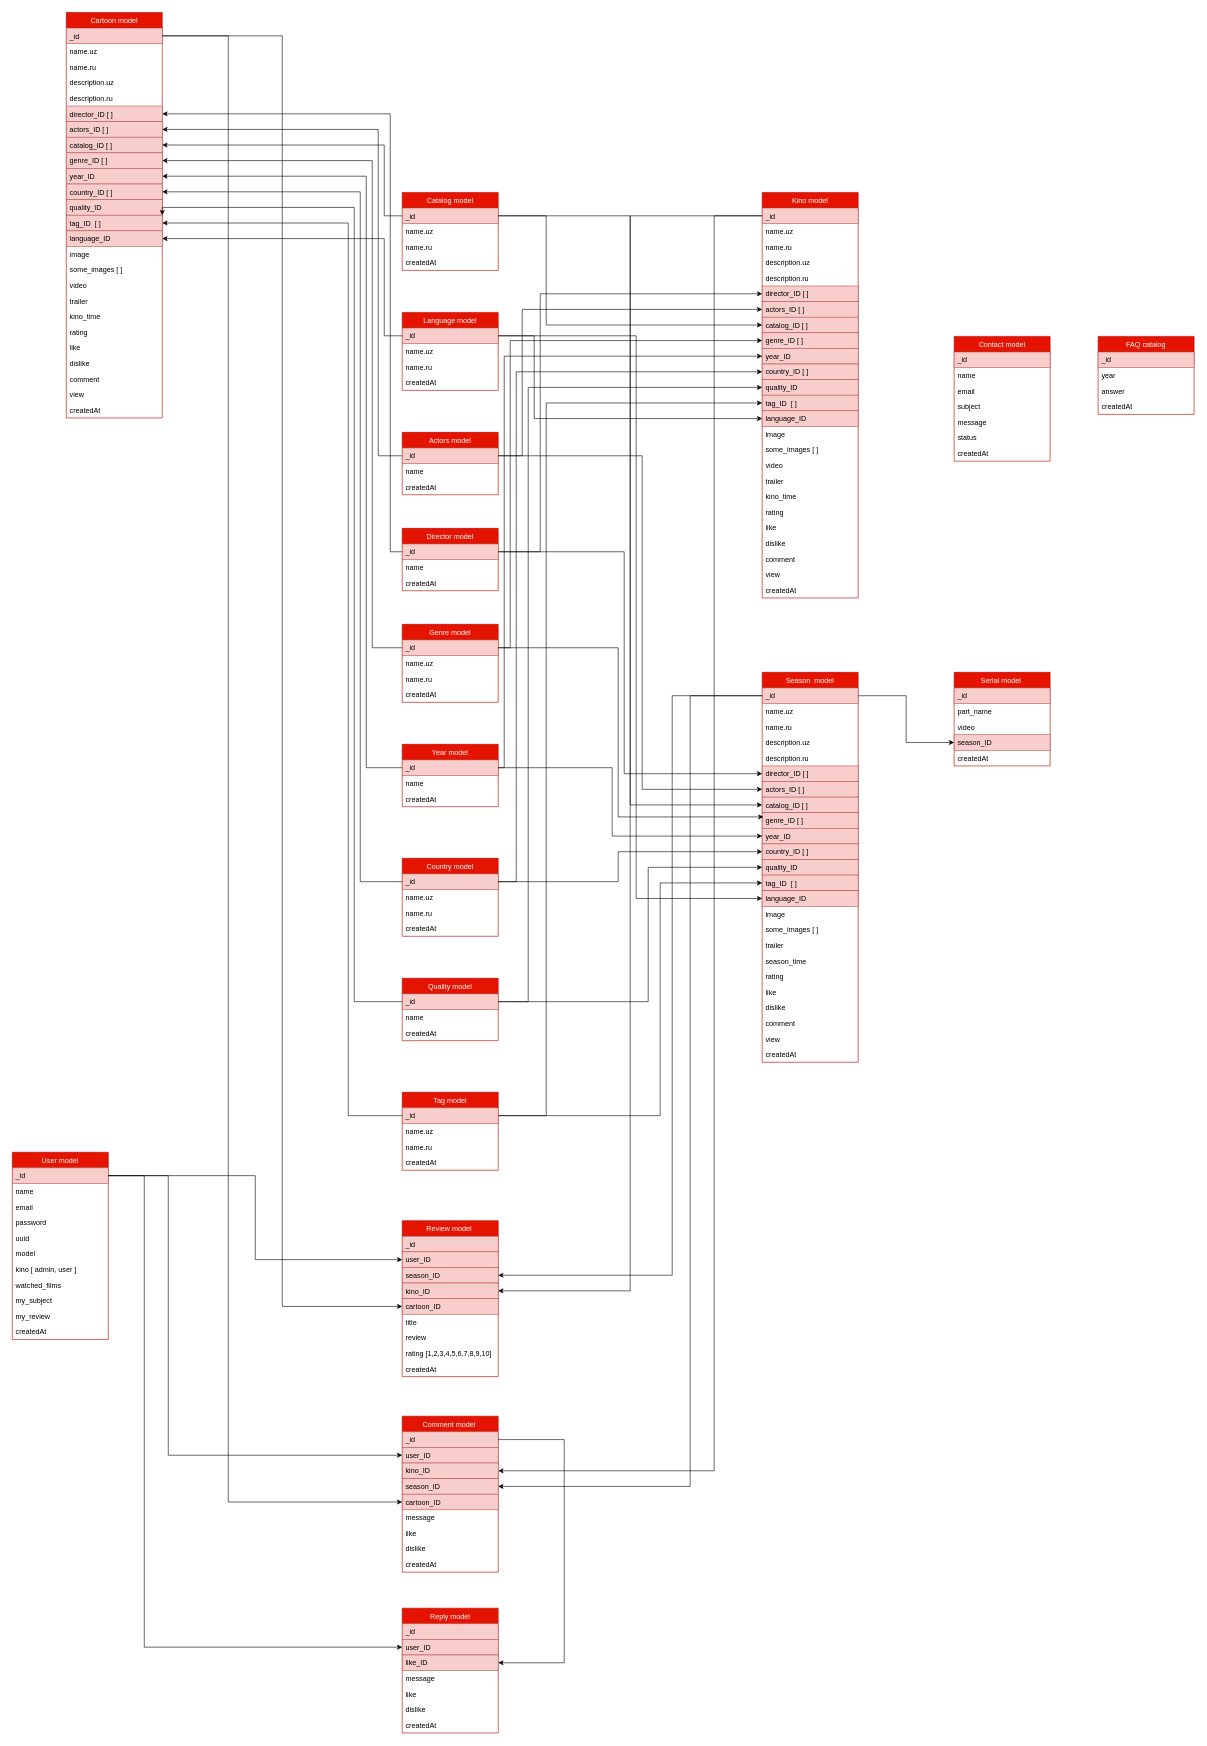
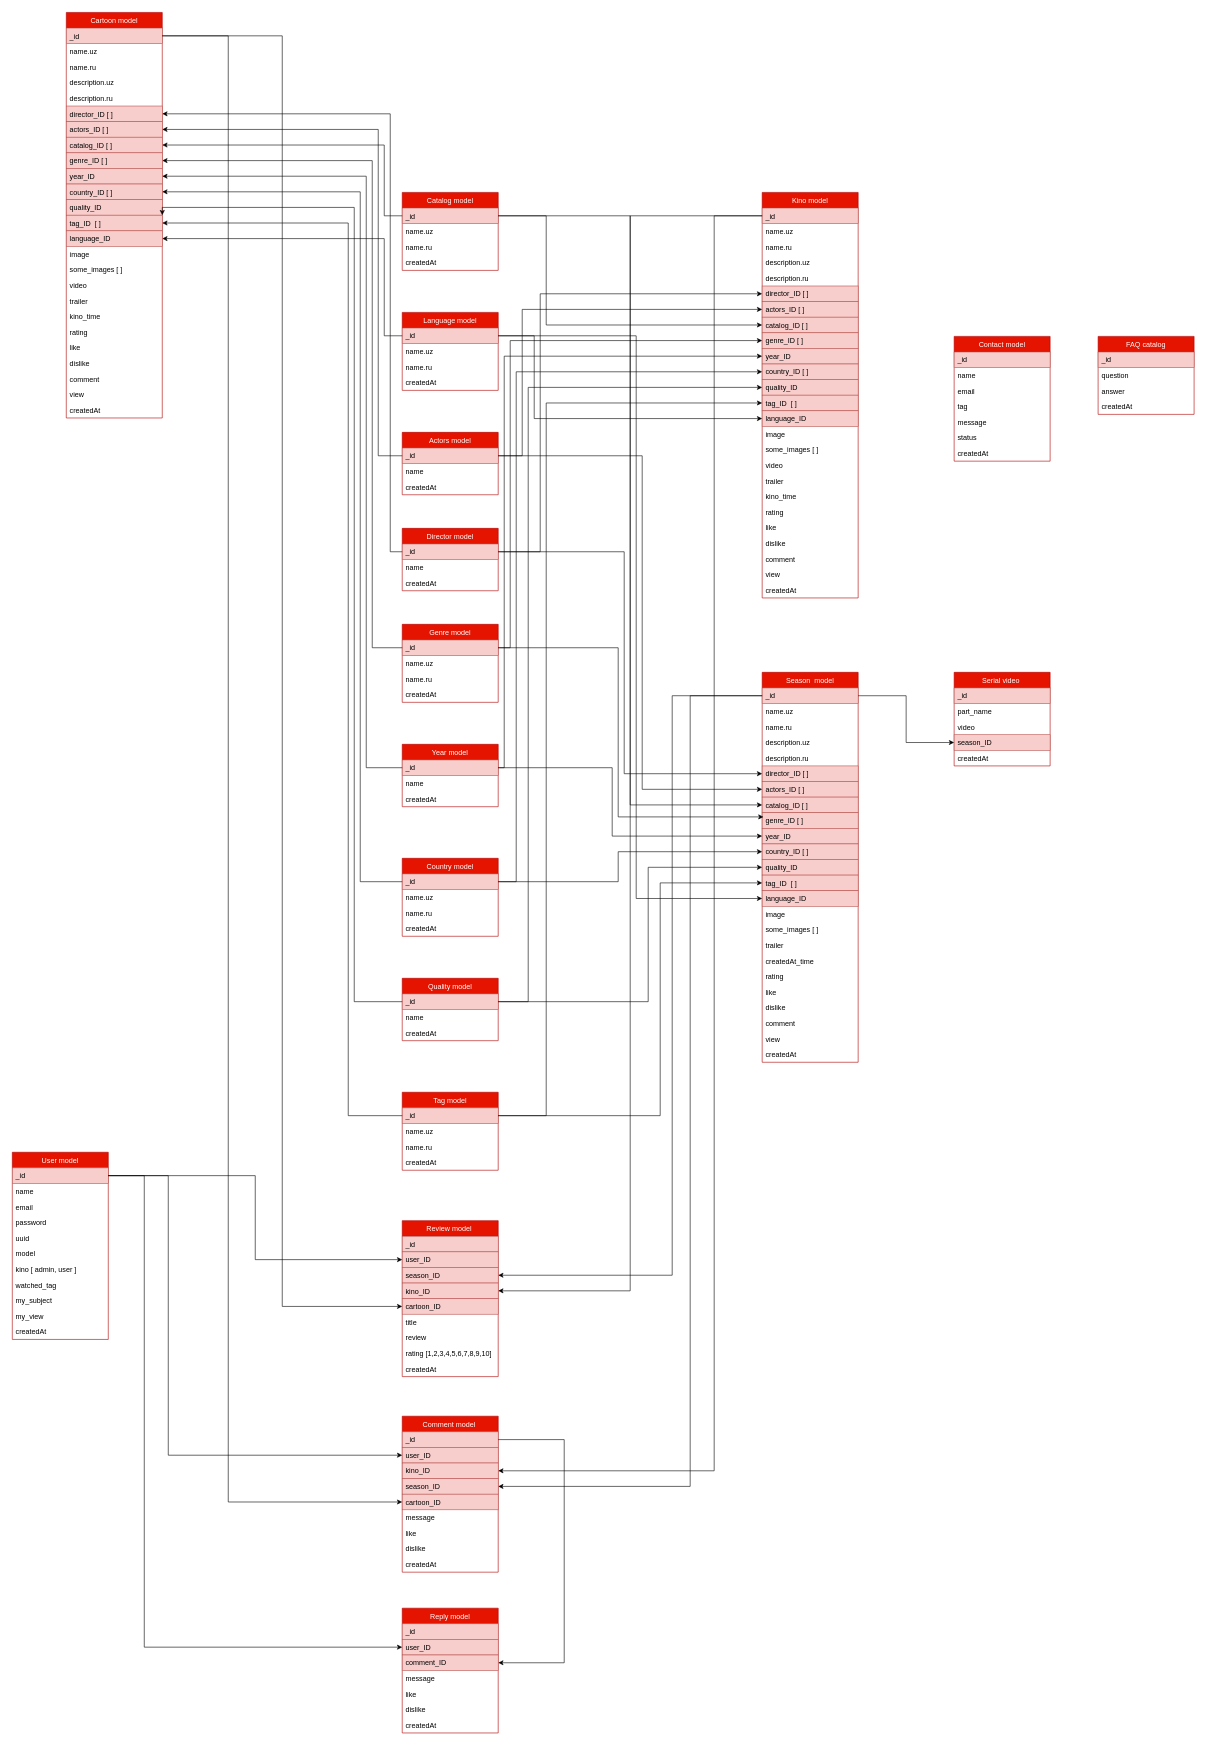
- <mxCell id="214" value="year" style="text;strokeColor=none;fillColor=none;align=left;verticalAlign=top;spacingLeft=4;spacingRight=4;overflow=hidden;rotatable=0;points=[[0,0.5],[1,0.5]];portConstraint=eastwest;" vertex="1" parent="212"><mxGeometry y="52" width="160" height="26" as="geometry" /></mxCell>
+ <mxCell id="214" value="question" style="text;strokeColor=none;fillColor=none;align=left;verticalAlign=top;spacingLeft=4;spacingRight=4;overflow=hidden;rotatable=0;points=[[0,0.5],[1,0.5]];portConstraint=eastwest;" vertex="1" parent="212"><mxGeometry y="52" width="160" height="26" as="geometry" /></mxCell>
- <mxCell id="208" value="subject" style="text;strokeColor=none;fillColor=none;align=left;verticalAlign=top;spacingLeft=4;spacingRight=4;overflow=hidden;rotatable=0;points=[[0,0.5],[1,0.5]];portConstraint=eastwest;" vertex="1" parent="204"><mxGeometry y="104" width="160" height="26" as="geometry" /></mxCell>
+ <mxCell id="208" value="tag" style="text;strokeColor=none;fillColor=none;align=left;verticalAlign=top;spacingLeft=4;spacingRight=4;overflow=hidden;rotatable=0;points=[[0,0.5],[1,0.5]];portConstraint=eastwest;" vertex="1" parent="204"><mxGeometry y="104" width="160" height="26" as="geometry" /></mxCell>
- <mxCell id="159" value="Serial model " style="swimlane;fontStyle=0;childLayout=stackLayout;horizontal=1;startSize=26;fillColor=#e51400;horizontalStack=0;resizeParent=1;resizeParentMax=0;resizeLast=0;collapsible=1;marginBottom=0;strokeColor=#B20000;fontColor=#ffffff;" vertex="1" parent="1"><mxGeometry x="1590" y="1120" width="160" height="156" as="geometry" /></mxCell>
+ <mxCell id="159" value="Serial video " style="swimlane;fontStyle=0;childLayout=stackLayout;horizontal=1;startSize=26;fillColor=#e51400;horizontalStack=0;resizeParent=1;resizeParentMax=0;resizeLast=0;collapsible=1;marginBottom=0;strokeColor=#B20000;fontColor=#ffffff;" vertex="1" parent="1"><mxGeometry x="1590" y="1120" width="160" height="156" as="geometry" /></mxCell>
- <mxCell id="143" value="season_time" style="text;align=left;verticalAlign=top;spacingLeft=4;spacingRight=4;overflow=hidden;rotatable=0;points=[[0,0.5],[1,0.5]];portConstraint=eastwest;" vertex="1" parent="125"><mxGeometry y="468" width="160" height="26" as="geometry" /></mxCell>
+ <mxCell id="143" value="createdAt_time" style="text;align=left;verticalAlign=top;spacingLeft=4;spacingRight=4;overflow=hidden;rotatable=0;points=[[0,0.5],[1,0.5]];portConstraint=eastwest;" vertex="1" parent="125"><mxGeometry y="468" width="160" height="26" as="geometry" /></mxCell>
- <mxCell id="10" value="watched_films" style="text;strokeColor=none;fillColor=none;align=left;verticalAlign=top;spacingLeft=4;spacingRight=4;overflow=hidden;rotatable=0;points=[[0,0.5],[1,0.5]];portConstraint=eastwest;" vertex="1" parent="2"><mxGeometry y="208" width="160" height="26" as="geometry" /></mxCell>
+ <mxCell id="10" value="watched_tag" style="text;strokeColor=none;fillColor=none;align=left;verticalAlign=top;spacingLeft=4;spacingRight=4;overflow=hidden;rotatable=0;points=[[0,0.5],[1,0.5]];portConstraint=eastwest;" vertex="1" parent="2"><mxGeometry y="208" width="160" height="26" as="geometry" /></mxCell>
- <mxCell id="12" value="my_review" style="text;strokeColor=none;fillColor=none;align=left;verticalAlign=top;spacingLeft=4;spacingRight=4;overflow=hidden;rotatable=0;points=[[0,0.5],[1,0.5]];portConstraint=eastwest;" vertex="1" parent="2"><mxGeometry y="260" width="160" height="26" as="geometry" /></mxCell>
+ <mxCell id="12" value="my_view" style="text;strokeColor=none;fillColor=none;align=left;verticalAlign=top;spacingLeft=4;spacingRight=4;overflow=hidden;rotatable=0;points=[[0,0.5],[1,0.5]];portConstraint=eastwest;" vertex="1" parent="2"><mxGeometry y="260" width="160" height="26" as="geometry" /></mxCell>
- <mxCell id="197" value="like_ID" style="text;strokeColor=#b85450;fillColor=#f8cecc;align=left;verticalAlign=top;spacingLeft=4;spacingRight=4;overflow=hidden;rotatable=0;points=[[0,0.5],[1,0.5]];portConstraint=eastwest;" vertex="1" parent="194"><mxGeometry y="78" width="160" height="26" as="geometry" /></mxCell>
+ <mxCell id="197" value="comment_ID" style="text;strokeColor=#b85450;fillColor=#f8cecc;align=left;verticalAlign=top;spacingLeft=4;spacingRight=4;overflow=hidden;rotatable=0;points=[[0,0.5],[1,0.5]];portConstraint=eastwest;" vertex="1" parent="194"><mxGeometry y="78" width="160" height="26" as="geometry" /></mxCell>
